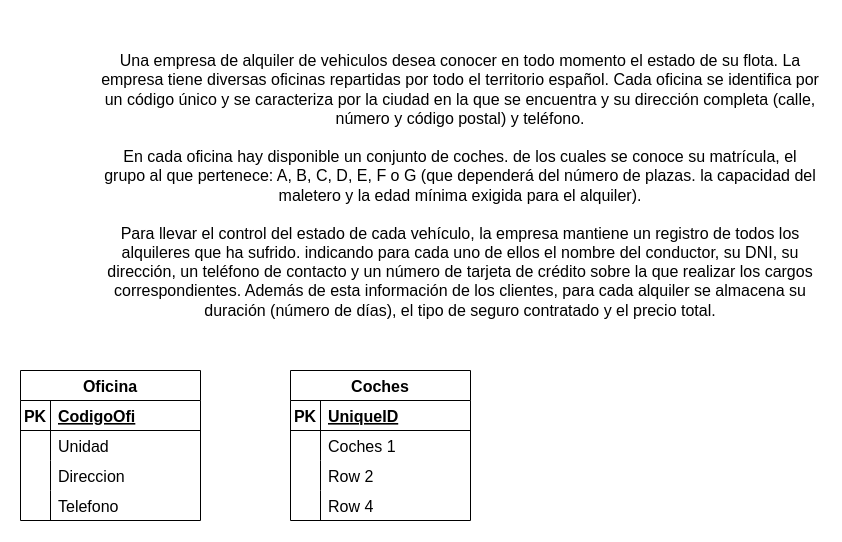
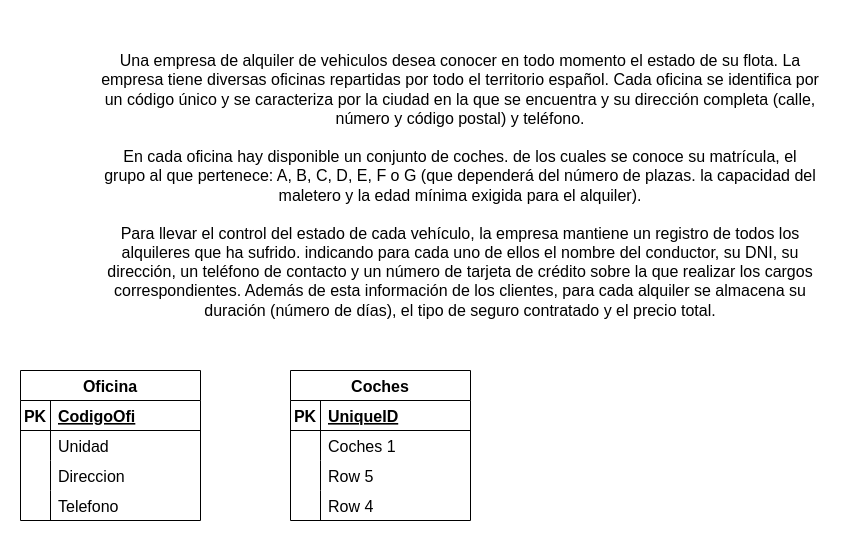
- <mxCell id="25" value="Row 2" style="shape=partialRectangle;connectable=0;fillColor=none;top=0;left=0;bottom=0;right=0;align=left;spacingLeft=6;overflow=hidden;fontSize=16;" vertex="1" parent="23"><mxGeometry x="30" width="150" height="30" as="geometry"><mxRectangle width="150" height="30" as="alternateBounds" /></mxGeometry></mxCell>
+ <mxCell id="25" value="Row 5" style="shape=partialRectangle;connectable=0;fillColor=none;top=0;left=0;bottom=0;right=0;align=left;spacingLeft=6;overflow=hidden;fontSize=16;" vertex="1" parent="23"><mxGeometry x="30" width="150" height="30" as="geometry"><mxRectangle width="150" height="30" as="alternateBounds" /></mxGeometry></mxCell>
